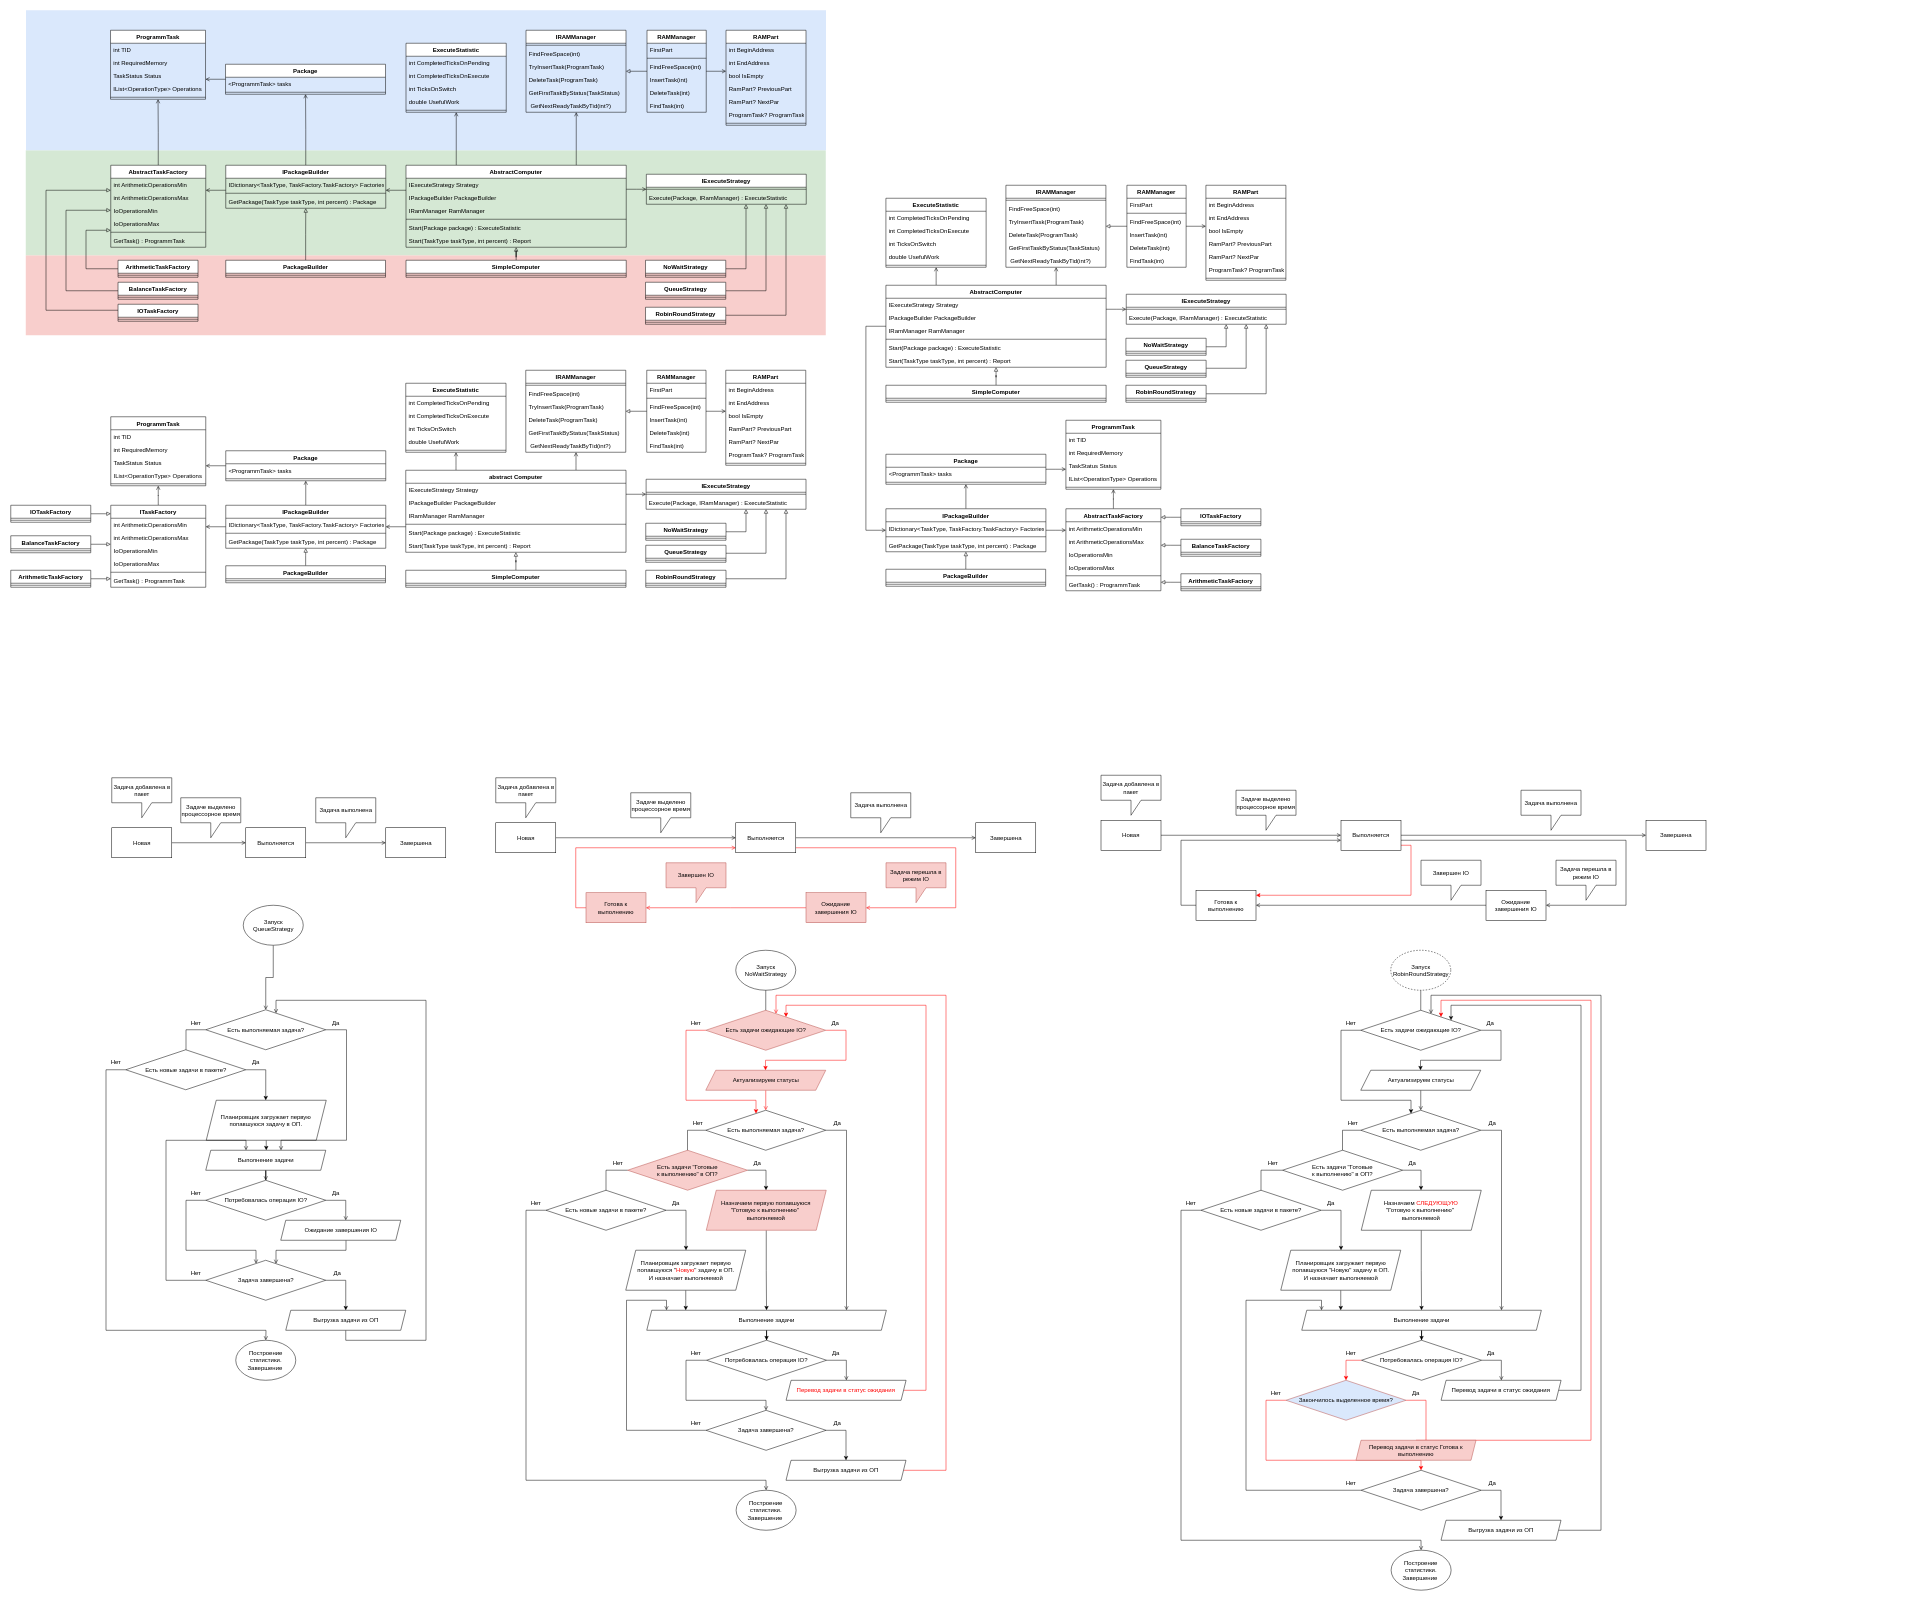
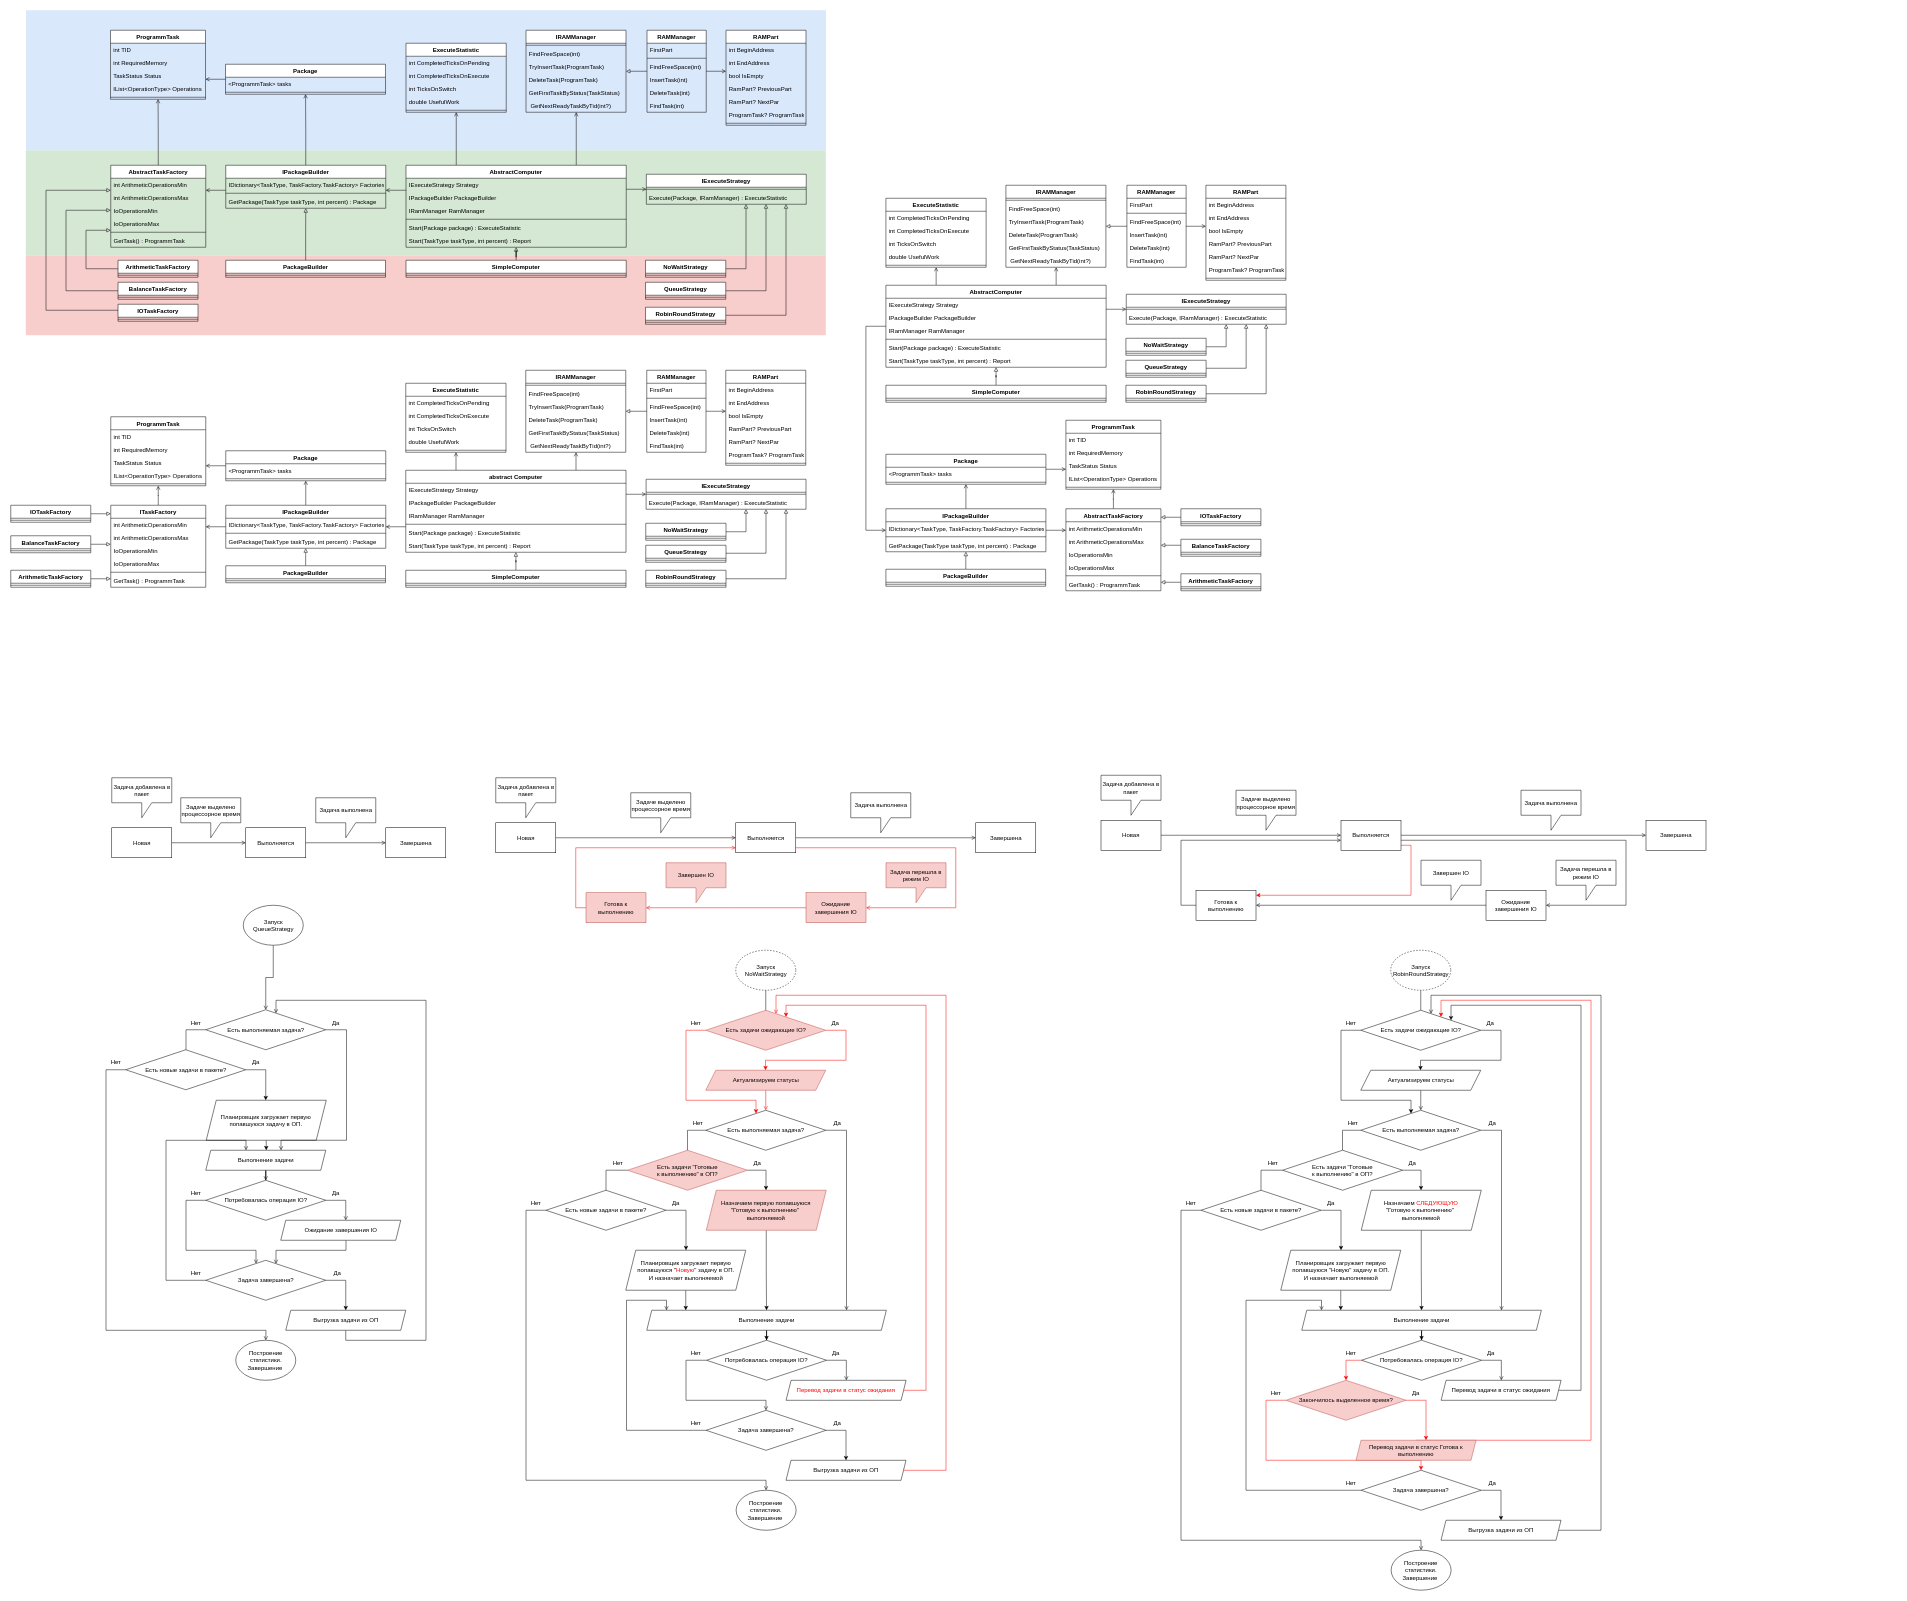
- <mxCell id="172" value="Запуск NoWaitStrategy" style="ellipse;whiteSpace=wrap;html=1;" parent="1" vertex="1"><mxGeometry x="1470.53" y="1900" width="120" height="80" as="geometry" /></mxCell>
+ <mxCell id="172" value="Запуск NoWaitStrategy" style="ellipse;whiteSpace=wrap;html=1;dashed=1;" parent="1" vertex="1"><mxGeometry x="1470.53" y="1900" width="120" height="80" as="geometry" /></mxCell>
- <mxCell id="258" value="Закончилось выделенное время?" style="rhombus;whiteSpace=wrap;html=1;fillColor=#dae8fc;strokeColor=#b85450;" parent="1" vertex="1"><mxGeometry x="2571" y="2760" width="240" height="80" as="geometry" /></mxCell>
+ <mxCell id="258" value="Закончилось выделенное время?" style="rhombus;whiteSpace=wrap;html=1;fillColor=#f8cecc;strokeColor=#b85450;" parent="1" vertex="1"><mxGeometry x="2571" y="2760" width="240" height="80" as="geometry" /></mxCell>
- <mxCell id="256" style="edgeStyle=orthogonalEdgeStyle;rounded=0;orthogonalLoop=1;jettySize=auto;html=1;fontColor=#000000;endArrow=none;endFill=1;strokeColor=#FF0000;" parent="1" source="258" target="260" edge="1"><mxGeometry relative="1" as="geometry"><Array as="points"><mxPoint x="2851" y="2800" /></Array></mxGeometry></mxCell>
+ <mxCell id="256" style="edgeStyle=orthogonalEdgeStyle;rounded=0;orthogonalLoop=1;jettySize=auto;html=1;fontColor=#000000;endArrow=classic;endFill=1;strokeColor=#FF0000;" parent="1" source="258" target="260" edge="1"><mxGeometry relative="1" as="geometry"><Array as="points"><mxPoint x="2851" y="2800" /></Array></mxGeometry></mxCell>
